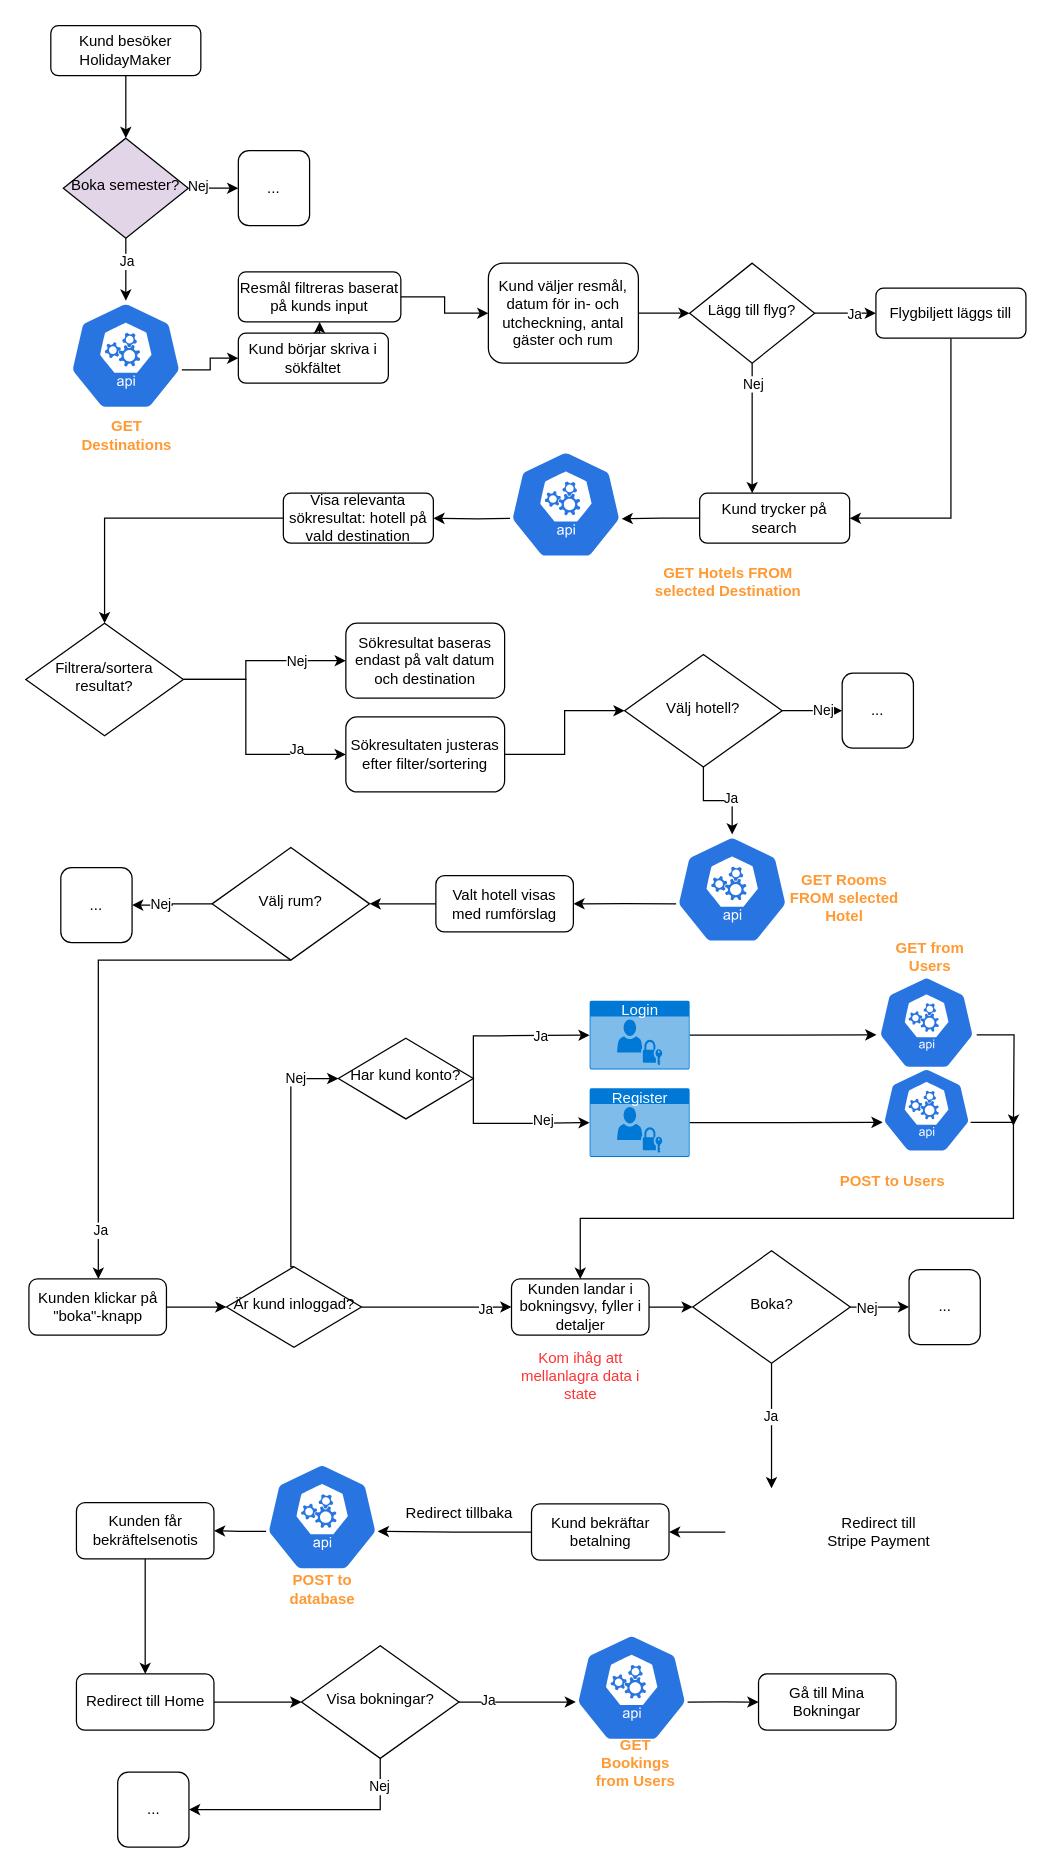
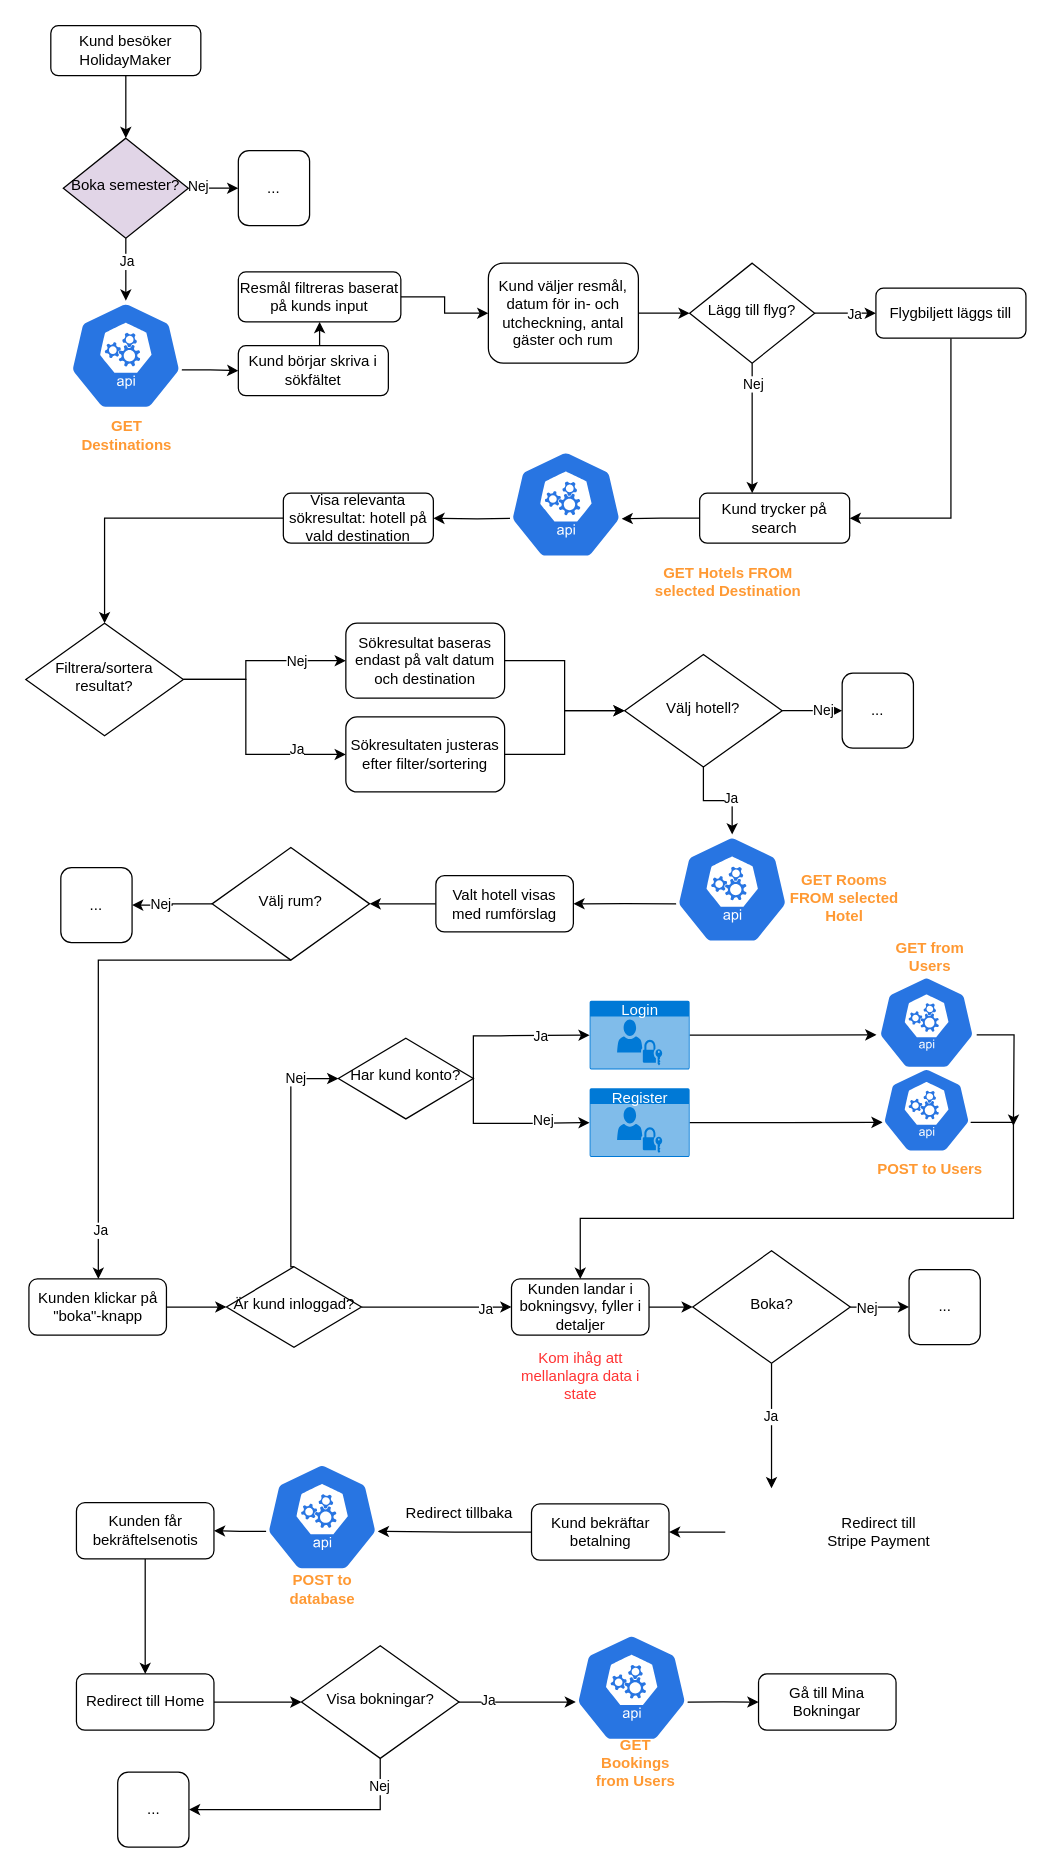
- <mxCell id="53" value="Kund börjar skriva i sökfältet" style="rounded=1;whiteSpace=wrap;html=1;fontSize=12;glass=0;strokeWidth=1;shadow=0;" vertex="1" parent="1"><mxGeometry x="190" y="266" width="120" height="40" as="geometry" /></mxCell>
+ <mxCell id="53" value="Kund börjar skriva i sökfältet" style="rounded=1;whiteSpace=wrap;html=1;fontSize=12;glass=0;strokeWidth=1;shadow=0;" vertex="1" parent="1"><mxGeometry x="190" y="276" width="120" height="40" as="geometry" /></mxCell>
+ <mxCell id="20" style="edgeStyle=orthogonalEdgeStyle;rounded=0;orthogonalLoop=1;jettySize=auto;html=1;exitX=1;exitY=0.5;exitDx=0;exitDy=0;" edge="1" parent="1" source="21" target="26"><mxGeometry relative="1" as="geometry" /></mxCell>
- <mxCell id="106" value="&lt;font color=&quot;#FF9933&quot;&gt;&lt;b&gt;POST to Users&lt;/b&gt;&lt;/font&gt;" style="text;html=1;strokeColor=none;fillColor=none;align=center;verticalAlign=middle;whiteSpace=wrap;rounded=0;" vertex="1" parent="1"><mxGeometry x="670" y="935" width="87" height="20" as="geometry" /></mxCell>
+ <mxCell id="106" value="&lt;font color=&quot;#FF9933&quot;&gt;&lt;b&gt;POST to Users&lt;/b&gt;&lt;/font&gt;" style="text;html=1;strokeColor=none;fillColor=none;align=center;verticalAlign=middle;whiteSpace=wrap;rounded=0;" vertex="1" parent="1"><mxGeometry x="700" y="925" width="87" height="20" as="geometry" /></mxCell>
